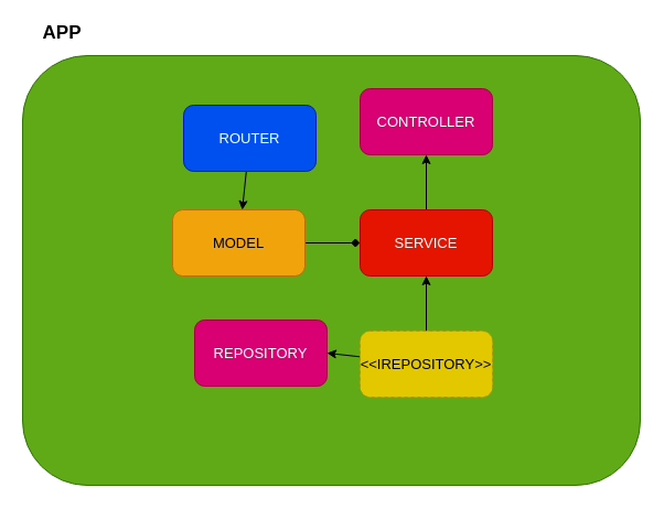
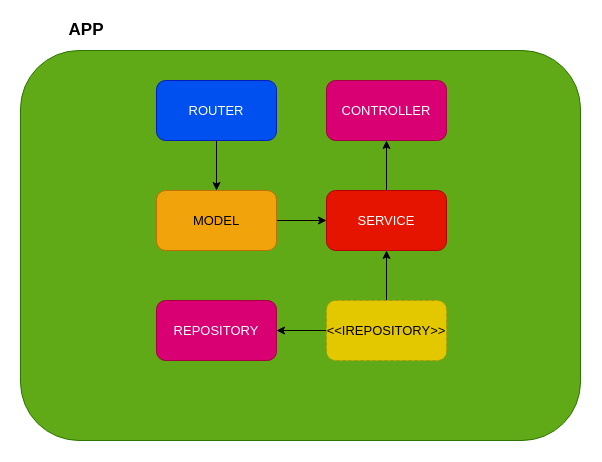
- <mxCell id="3" value="APP" style="text;html=1;strokeColor=none;fillColor=none;align=center;verticalAlign=middle;whiteSpace=wrap;rounded=0;fontStyle=1;fontSize=17;" parent="1" vertex="1"><mxGeometry x="36" y="20" width="40" height="20" as="geometry" /></mxCell>
+ <mxCell id="3" value="APP" style="text;html=1;strokeColor=none;fillColor=none;align=center;verticalAlign=middle;whiteSpace=wrap;rounded=0;fontStyle=1;fontSize=17;" parent="1" vertex="1"><mxGeometry x="66" y="20" width="40" height="20" as="geometry" /></mxCell>
- <mxCell id="5" value="&lt;span style=&quot;font-size: 13px&quot;&gt;ROUTER&lt;/span&gt;" style="rounded=1;whiteSpace=wrap;html=1;shadow=0;glass=0;sketch=0;fontSize=17;fillColor=#0050ef;strokeColor=#001DBC;fontColor=#ffffff;" parent="1" vertex="1"><mxGeometry x="166" y="95" width="120" height="60" as="geometry" /></mxCell>
+ <mxCell id="5" value="&lt;span style=&quot;font-size: 13px&quot;&gt;ROUTER&lt;/span&gt;" style="rounded=1;whiteSpace=wrap;html=1;shadow=0;glass=0;sketch=0;fontSize=17;fillColor=#0050ef;strokeColor=#001DBC;fontColor=#ffffff;" parent="1" vertex="1"><mxGeometry x="156" y="80" width="120" height="60" as="geometry" /></mxCell>
- <mxCell id="11" style="edgeStyle=none;html=1;exitX=1;exitY=0.5;exitDx=0;exitDy=0;endArrow=diamond;" edge="1" parent="1" source="12" target="14"><mxGeometry relative="1" as="geometry" /></mxCell>
+ <mxCell id="11" style="edgeStyle=none;html=1;exitX=1;exitY=0.5;exitDx=0;exitDy=0;" edge="1" parent="1" source="12" target="14"><mxGeometry relative="1" as="geometry" /></mxCell>
- <mxCell id="10" value="&lt;span style=&quot;font-size: 13px&quot;&gt;REPOSITORY&lt;/span&gt;" style="rounded=1;whiteSpace=wrap;html=1;shadow=0;glass=0;sketch=0;fontSize=17;fillColor=#d80073;strokeColor=#A50040;fontColor=#ffffff;" parent="1" vertex="1"><mxGeometry x="176" y="290" width="120" height="60" as="geometry" /></mxCell>
+ <mxCell id="10" value="&lt;span style=&quot;font-size: 13px&quot;&gt;REPOSITORY&lt;/span&gt;" style="rounded=1;whiteSpace=wrap;html=1;shadow=0;glass=0;sketch=0;fontSize=17;fillColor=#d80073;strokeColor=#A50040;fontColor=#ffffff;" parent="1" vertex="1"><mxGeometry x="156" y="300" width="120" height="60" as="geometry" /></mxCell>
